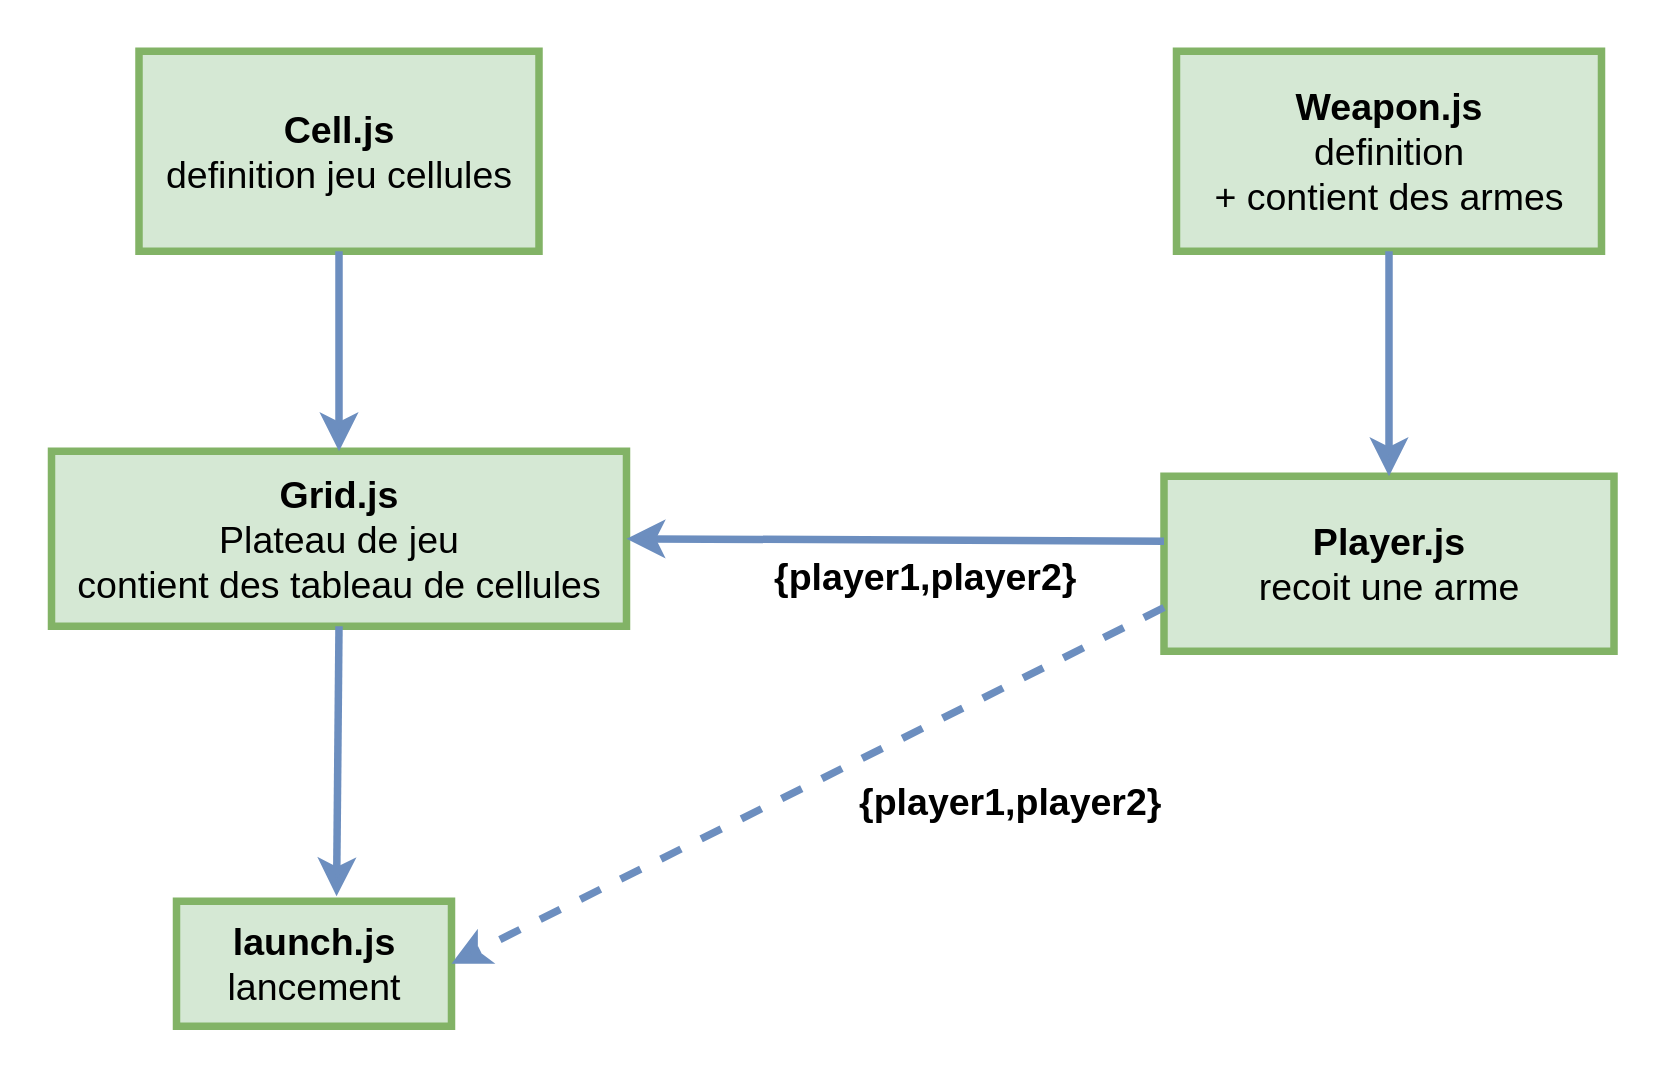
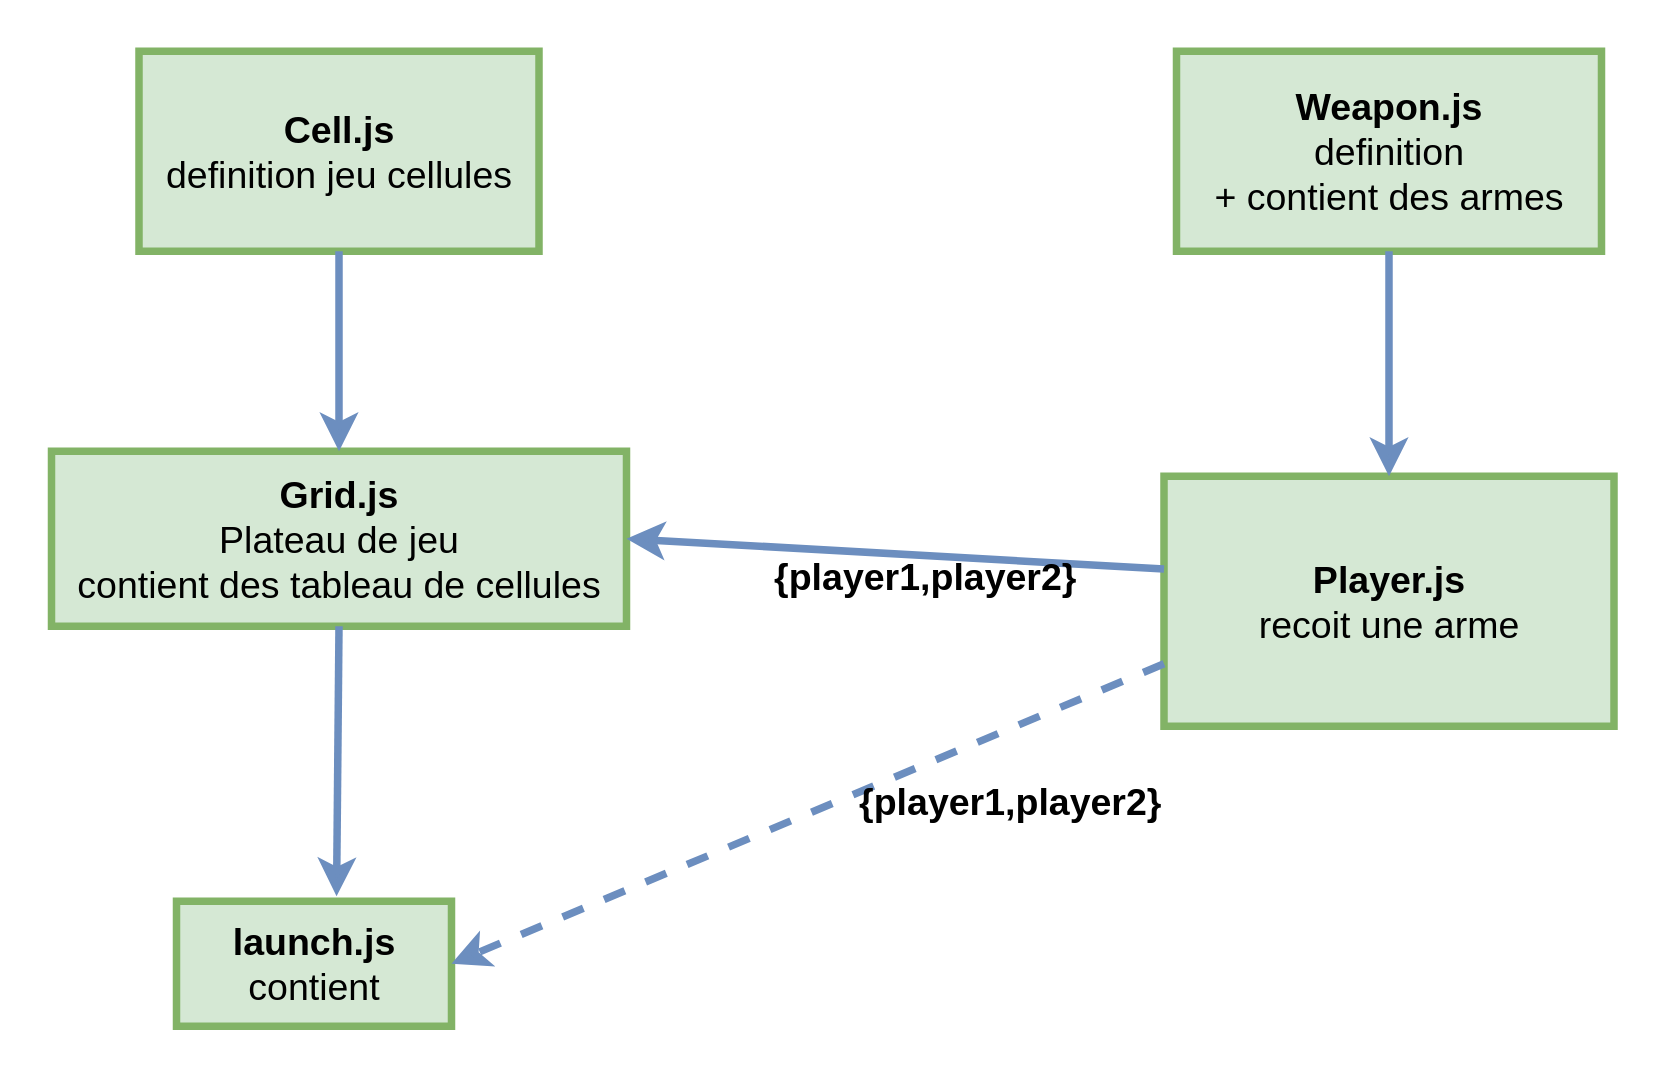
- <mxCell id="5" value="&lt;font style=&quot;font-size: 15px&quot;&gt;&lt;b&gt;Player.js&lt;/b&gt;&lt;br&gt;recoit une arme&lt;br&gt;&lt;/font&gt;" style="html=1;fillColor=#d5e8d4;strokeColor=#82b366;strokeWidth=3;" parent="1" vertex="1"><mxGeometry x="465" y="190" width="180" height="70" as="geometry" /></mxCell>
+ <mxCell id="5" value="&lt;font style=&quot;font-size: 15px&quot;&gt;&lt;b&gt;Player.js&lt;/b&gt;&lt;br&gt;recoit une arme&lt;br&gt;&lt;/font&gt;" style="html=1;fillColor=#d5e8d4;strokeColor=#82b366;strokeWidth=3;" parent="1" vertex="1"><mxGeometry x="465" y="190" width="180" height="100" as="geometry" /></mxCell>
- <mxCell id="4" value="&lt;font style=&quot;font-size: 15px&quot;&gt;&lt;b&gt;launch.js&lt;/b&gt;&lt;br&gt;lancement&lt;br&gt;&lt;/font&gt;" style="html=1;fillColor=#d5e8d4;strokeColor=#82b366;strokeWidth=3;" parent="1" vertex="1"><mxGeometry x="70" y="360" width="110" height="50" as="geometry" /></mxCell>
+ <mxCell id="4" value="&lt;font style=&quot;font-size: 15px&quot;&gt;&lt;b&gt;launch.js&lt;/b&gt;&lt;br&gt;contient&lt;br&gt;&lt;/font&gt;" style="html=1;fillColor=#d5e8d4;strokeColor=#82b366;strokeWidth=3;" parent="1" vertex="1"><mxGeometry x="70" y="360" width="110" height="50" as="geometry" /></mxCell>
